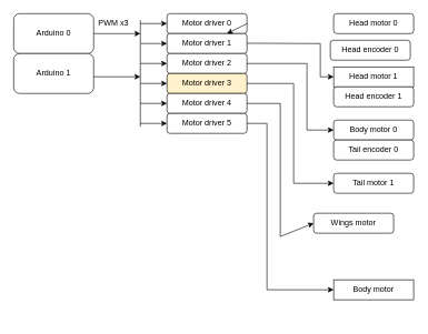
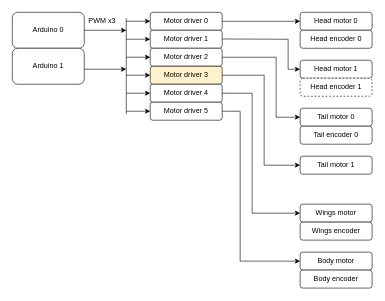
- <mxCell id="19" value="" style="endArrow=classic;html=1;rounded=0;exitX=1;exitY=0.5;exitDx=0;exitDy=0;" edge="1" parent="1" source="13" target="14"><mxGeometry width="50" height="50" relative="1" as="geometry"><mxPoint x="600" y="270" as="sourcePoint" /><mxPoint x="650" y="220" as="targetPoint" /></mxGeometry></mxCell>
+ <mxCell id="19" value="" style="endArrow=classic;html=1;rounded=0;exitX=1;exitY=0.5;exitDx=0;exitDy=0;entryX=0;entryY=0.5;entryDx=0;entryDy=0;" edge="1" parent="1" source="13" target="2"><mxGeometry width="50" height="50" relative="1" as="geometry"><mxPoint x="600" y="270" as="sourcePoint" /><mxPoint x="650" y="220" as="targetPoint" /></mxGeometry></mxCell>
- <mxCell id="3" value="Head encoder 0" style="rounded=1;whiteSpace=wrap;html=1;" vertex="1" parent="1"><mxGeometry x="495" y="60" width="120" height="30" as="geometry" /></mxCell>
+ <mxCell id="3" value="Head encoder 0" style="rounded=1;whiteSpace=wrap;html=1;" vertex="1" parent="1"><mxGeometry x="500" y="50" width="120" height="30" as="geometry" /></mxCell>
- <mxCell id="4" value="Head motor 1" style="whiteSpace=wrap;html=1;rounded=0;" vertex="1" parent="1"><mxGeometry x="500" y="100" width="120" height="30" as="geometry" /></mxCell>
+ <mxCell id="4" value="Head motor 1" style="rounded=1;whiteSpace=wrap;html=1;" vertex="1" parent="1"><mxGeometry x="500" y="100" width="120" height="30" as="geometry" /></mxCell>
- <mxCell id="5" value="Head encoder 1" style="rounded=1;whiteSpace=wrap;html=1;" vertex="1" parent="1"><mxGeometry x="500" y="130" width="120" height="30" as="geometry" /></mxCell>
+ <mxCell id="5" value="Head encoder 1" style="rounded=1;whiteSpace=wrap;html=1;dashed=1;" vertex="1" parent="1"><mxGeometry x="500" y="130" width="120" height="30" as="geometry" /></mxCell>
- <mxCell id="6" value="Body motor 0" style="rounded=1;whiteSpace=wrap;html=1;" vertex="1" parent="1"><mxGeometry x="500" y="180" width="120" height="30" as="geometry" /></mxCell>
+ <mxCell id="6" value="Tail motor 0" style="rounded=1;whiteSpace=wrap;html=1;" vertex="1" parent="1"><mxGeometry x="500" y="180" width="120" height="30" as="geometry" /></mxCell>
- <mxCell id="9" value="Wings motor" style="rounded=1;whiteSpace=wrap;html=1;" vertex="1" parent="1"><mxGeometry x="470" y="320" width="120" height="30" as="geometry" /></mxCell>
+ <mxCell id="9" value="Wings motor" style="rounded=1;whiteSpace=wrap;html=1;" vertex="1" parent="1"><mxGeometry x="500" y="340" width="120" height="30" as="geometry" /></mxCell>
+ <mxCell id="10" value="Wings encoder" style="rounded=1;whiteSpace=wrap;html=1;" vertex="1" parent="1"><mxGeometry x="500" y="370" width="120" height="30" as="geometry" /></mxCell>
- <mxCell id="11" value="Body motor" style="whiteSpace=wrap;html=1;rounded=0;" vertex="1" parent="1"><mxGeometry x="500" y="420" width="120" height="30" as="geometry" /></mxCell>
+ <mxCell id="11" value="Body motor" style="rounded=1;whiteSpace=wrap;html=1;" vertex="1" parent="1"><mxGeometry x="500" y="420" width="120" height="30" as="geometry" /></mxCell>
+ <mxCell id="12" value="Body encoder" style="rounded=1;whiteSpace=wrap;html=1;" vertex="1" parent="1"><mxGeometry x="500" y="450" width="120" height="30" as="geometry" /></mxCell>
